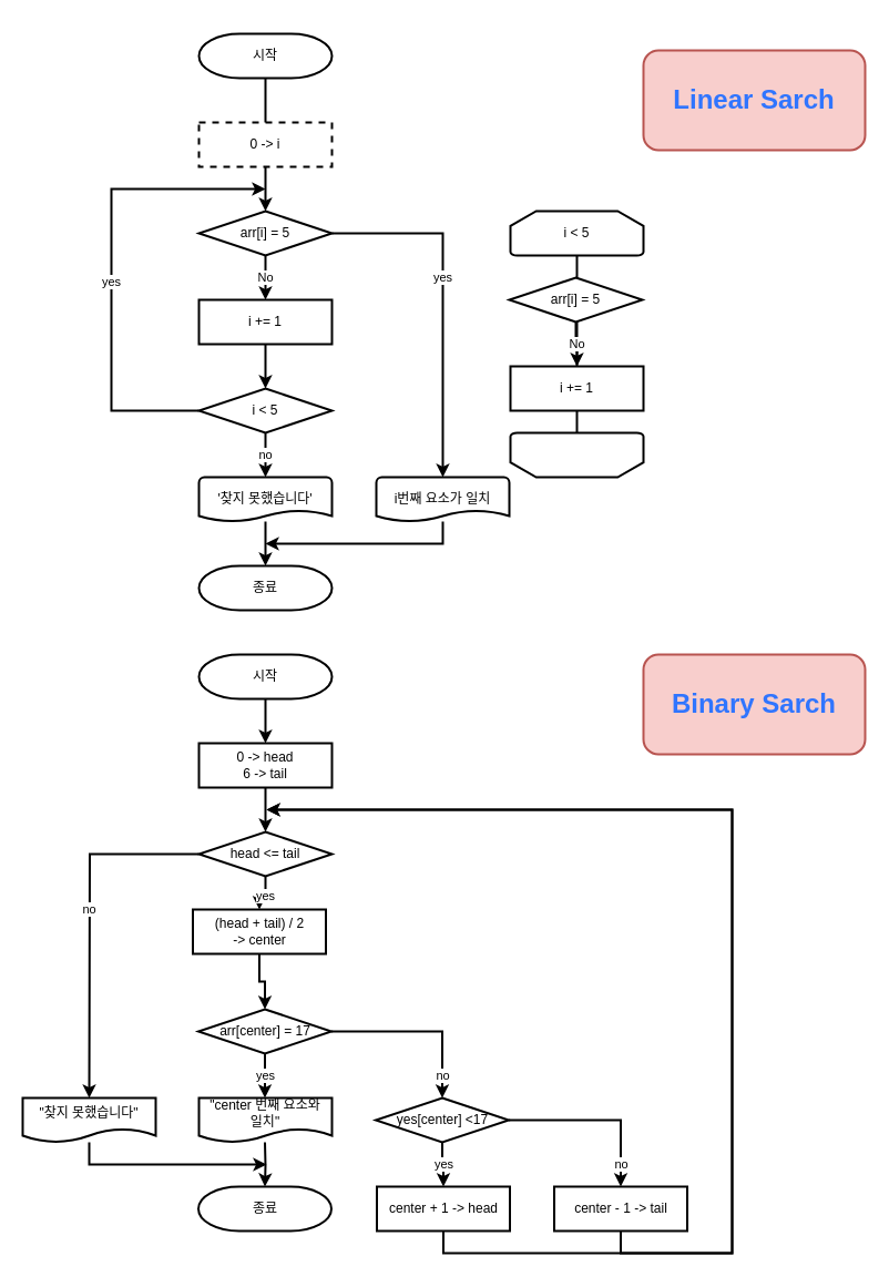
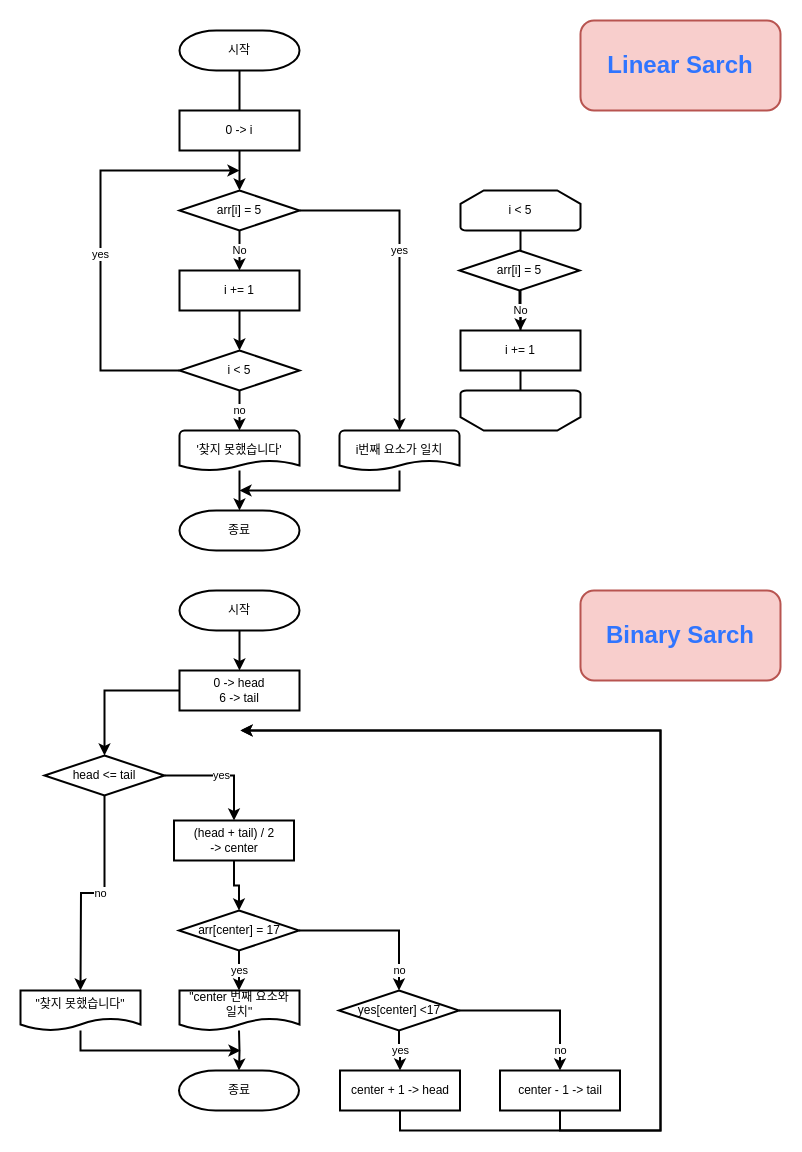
- <mxCell id="46" value="&lt;font style=&quot;font-size: 24px&quot;&gt;Linear Sarch&lt;/font&gt;" style="rounded=1;whiteSpace=wrap;html=1;fillColor=#f8cecc;strokeColor=#b85450;fontStyle=1;fontColor=#3075FF;strokeWidth=2;" vertex="1" parent="1"><mxGeometry x="580" y="45" width="200" height="90" as="geometry" /></mxCell>
+ <mxCell id="46" value="&lt;font style=&quot;font-size: 24px&quot;&gt;Linear Sarch&lt;/font&gt;" style="rounded=1;whiteSpace=wrap;html=1;fillColor=#f8cecc;strokeColor=#b85450;fontStyle=1;fontColor=#3075FF;strokeWidth=2;" vertex="1" parent="1"><mxGeometry x="580" y="20" width="200" height="90" as="geometry" /></mxCell>
- <mxCell id="7" value="0 -&amp;gt; i" style="rounded=0;whiteSpace=wrap;html=1;strokeWidth=2;dashed=1;" vertex="1" parent="1"><mxGeometry x="179" y="110" width="120" height="40" as="geometry" /></mxCell>
+ <mxCell id="7" value="0 -&amp;gt; i" style="rounded=0;whiteSpace=wrap;html=1;strokeWidth=2;" vertex="1" parent="1"><mxGeometry x="179" y="110" width="120" height="40" as="geometry" /></mxCell>
- <mxCell id="44" value="head &amp;lt;= tail" style="strokeWidth=2;html=1;shape=mxgraph.flowchart.decision;whiteSpace=wrap;" vertex="1" parent="1"><mxGeometry x="179" y="750" width="120" height="40" as="geometry" /></mxCell>
+ <mxCell id="44" value="head &amp;lt;= tail" style="strokeWidth=2;html=1;shape=mxgraph.flowchart.decision;whiteSpace=wrap;" vertex="1" parent="1"><mxGeometry x="44" y="755" width="120" height="40" as="geometry" /></mxCell>
